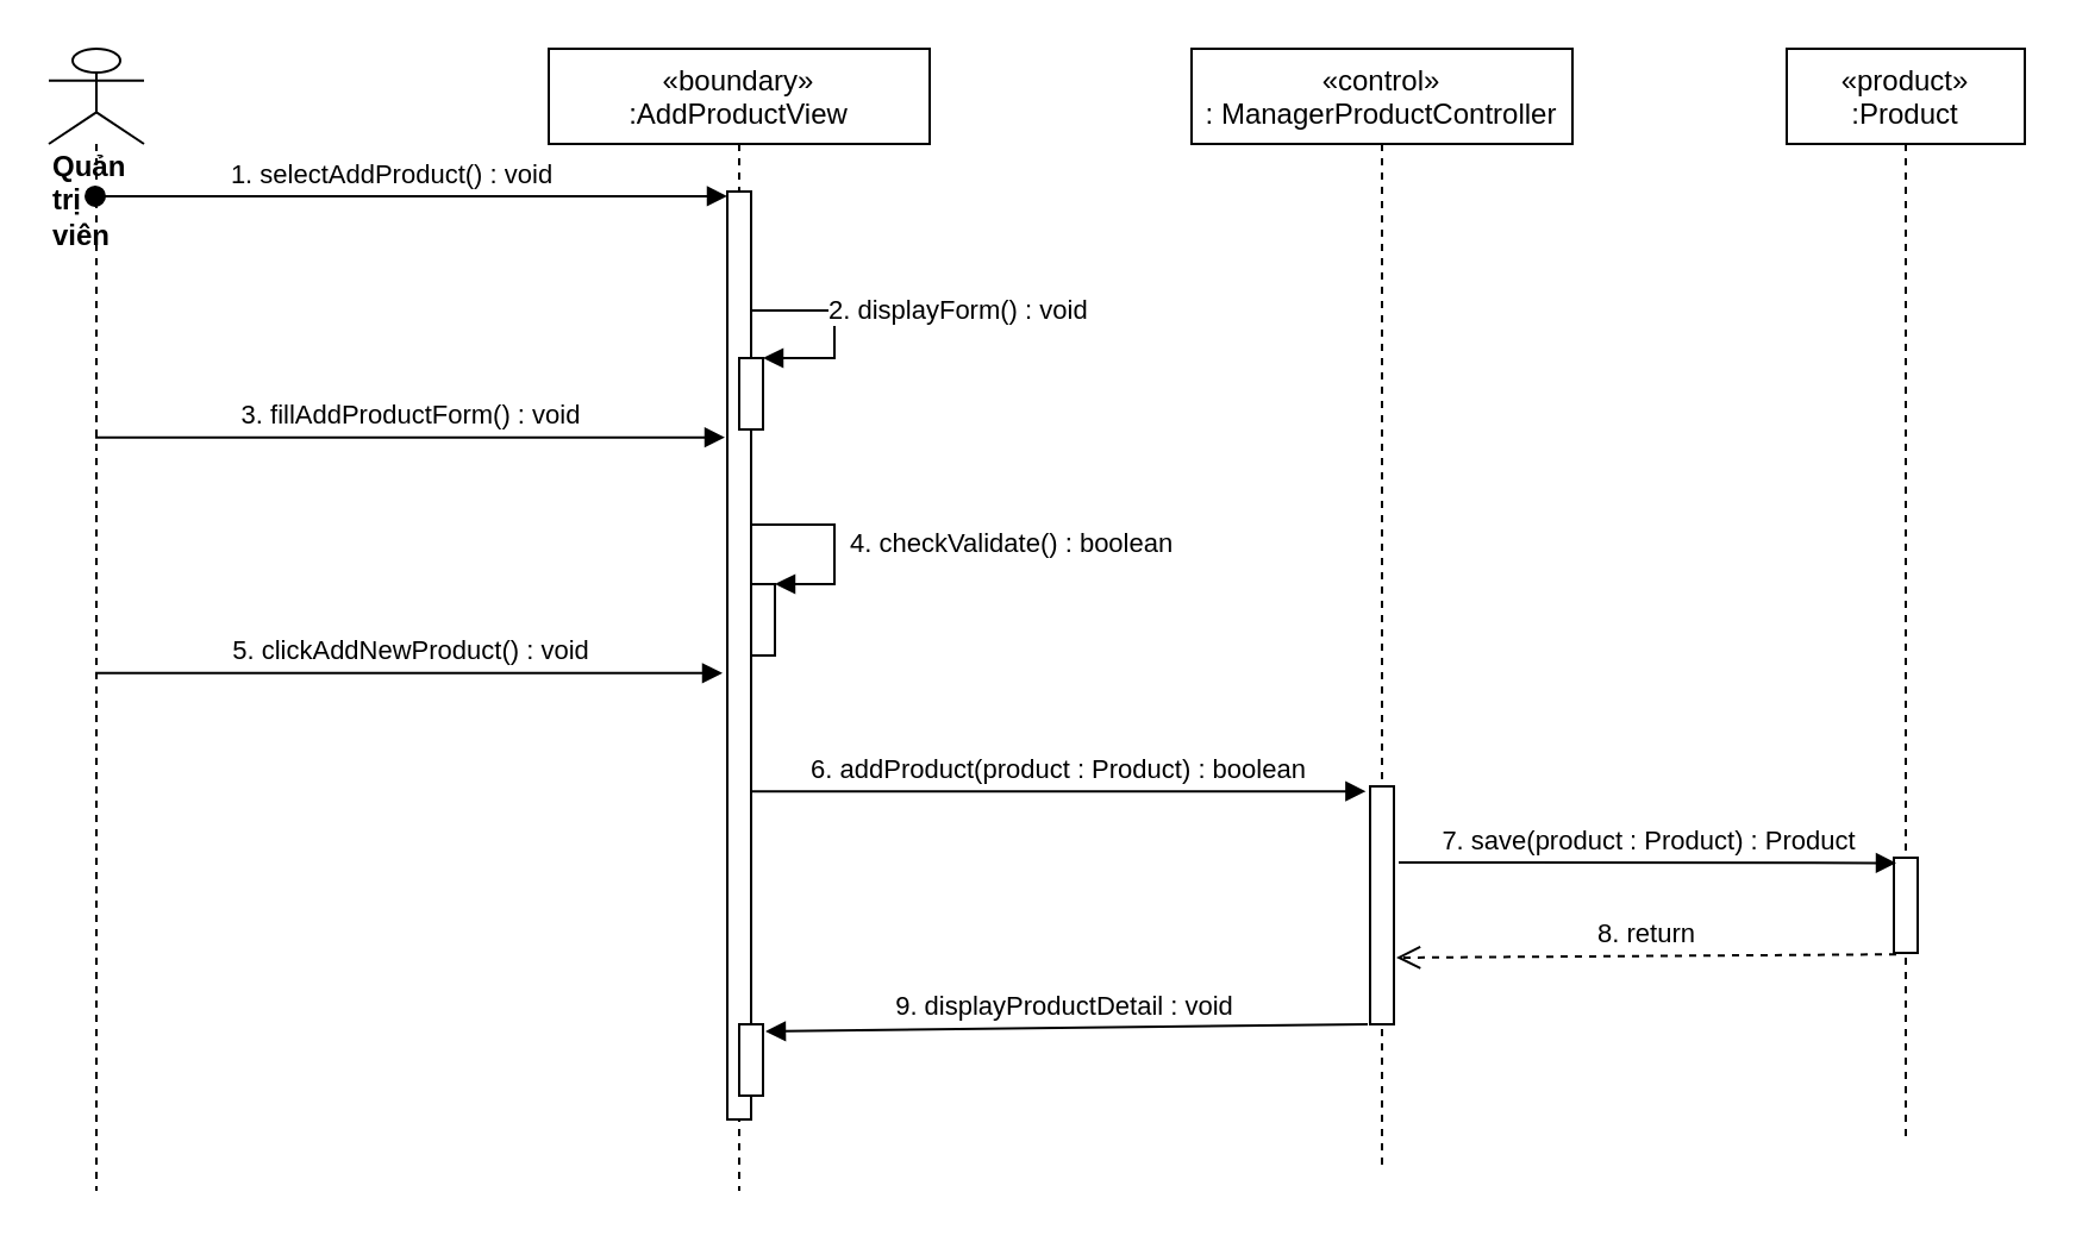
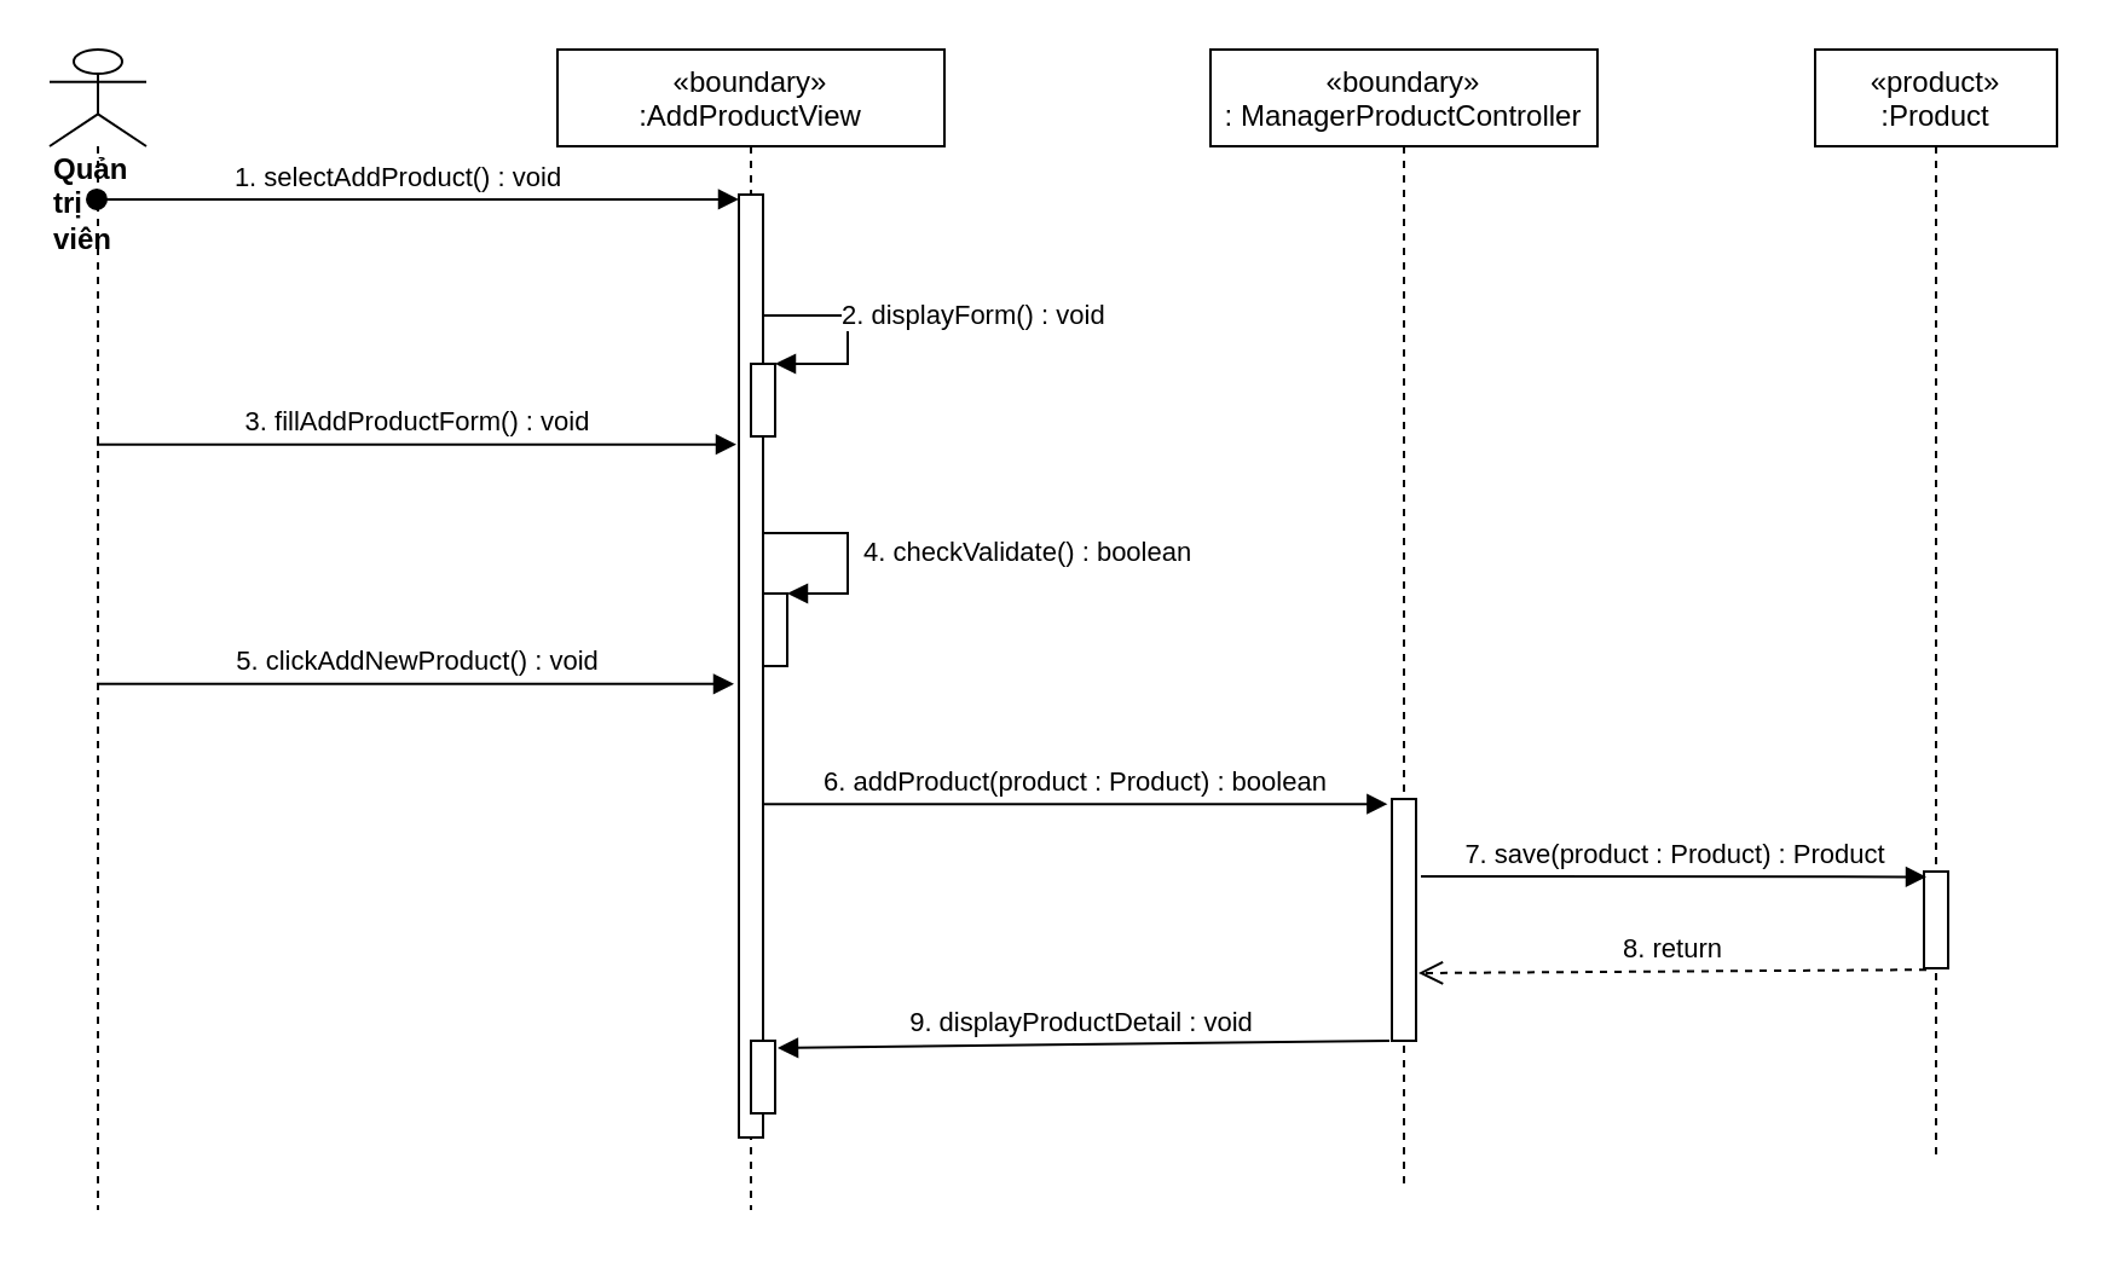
- <mxCell id="4" value="«control»&#10;: ManagerProductController" style="shape=umlLifeline;perimeter=lifelinePerimeter;container=1;collapsible=0;recursiveResize=0;rounded=0;shadow=0;strokeWidth=1;" parent="1" vertex="1"><mxGeometry x="500" y="20" width="160" height="470" as="geometry" /></mxCell>
+ <mxCell id="4" value="«boundary»&#10;: ManagerProductController" style="shape=umlLifeline;perimeter=lifelinePerimeter;container=1;collapsible=0;recursiveResize=0;rounded=0;shadow=0;strokeWidth=1;" parent="1" vertex="1"><mxGeometry x="500" y="20" width="160" height="470" as="geometry" /></mxCell>
